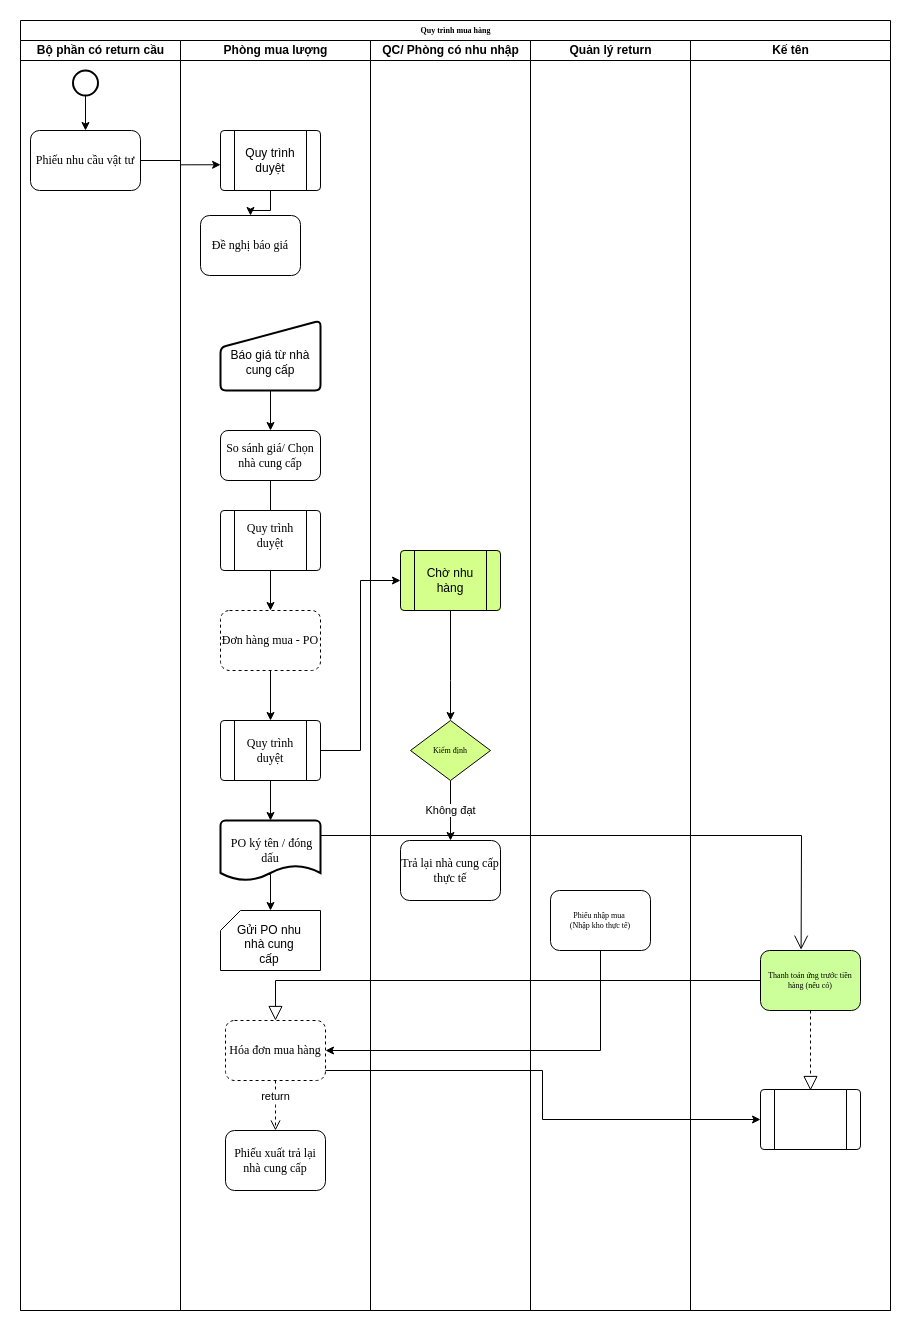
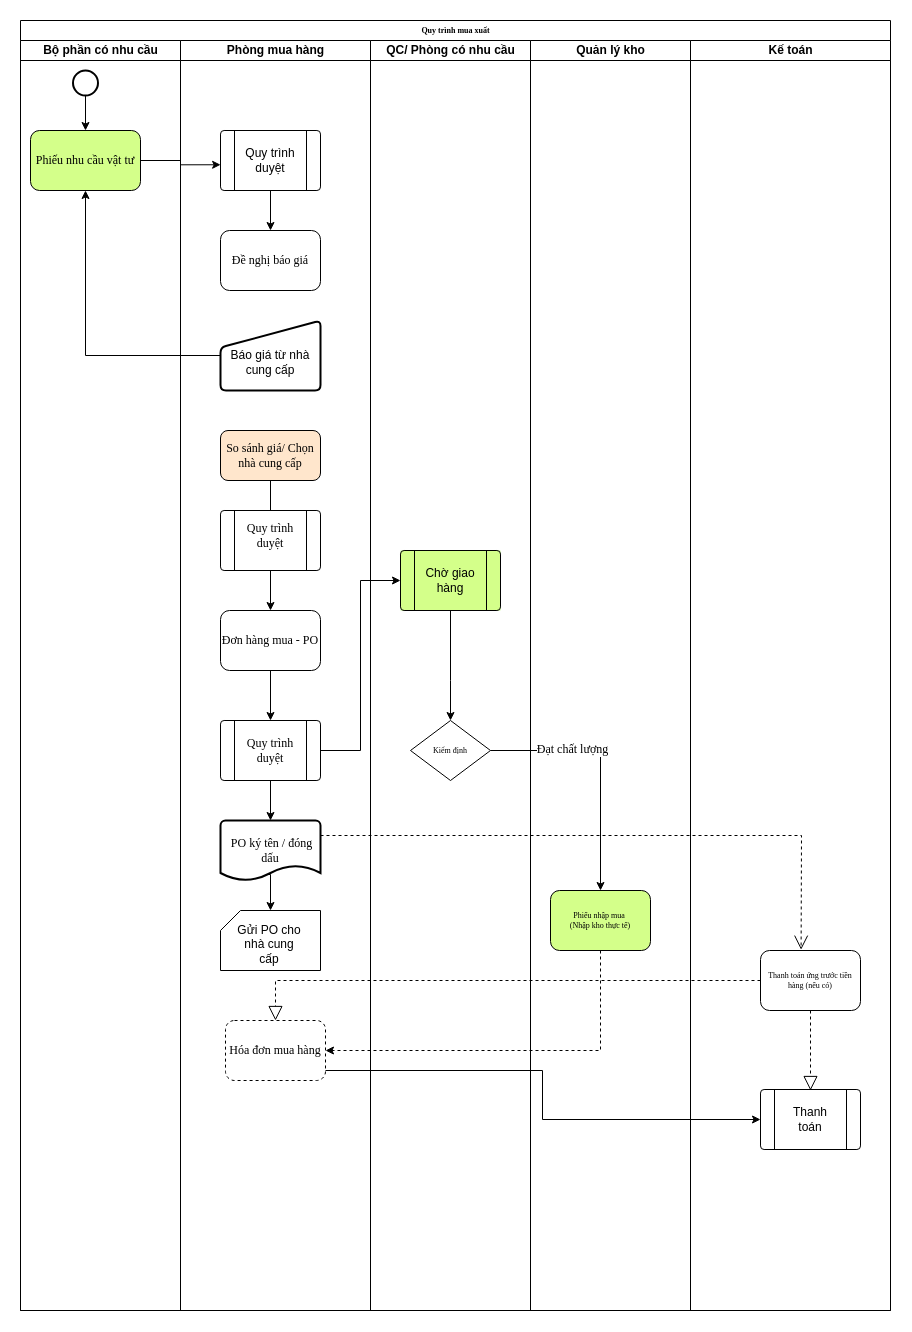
- <mxCell id="2" value="Quy trình mua hàng" style="swimlane;html=1;childLayout=stackLayout;startSize=20;rounded=0;shadow=0;labelBackgroundColor=none;strokeWidth=1;fontFamily=Verdana;fontSize=8;align=center;fillColor=#FFFFFF;" vertex="1" parent="1"><mxGeometry x="20" y="20" width="870" height="1290" as="geometry" /></mxCell>
+ <mxCell id="2" value="Quy trình mua xuất" style="swimlane;html=1;childLayout=stackLayout;startSize=20;rounded=0;shadow=0;labelBackgroundColor=none;strokeWidth=1;fontFamily=Verdana;fontSize=8;align=center;fillColor=#FFFFFF;" vertex="1" parent="1"><mxGeometry x="20" y="20" width="870" height="1290" as="geometry" /></mxCell>
- <mxCell id="3" value="Bộ phần có return cầu" style="swimlane;html=1;startSize=20;" vertex="1" parent="2"><mxGeometry y="20" width="160" height="1270" as="geometry" /></mxCell>
+ <mxCell id="3" value="Bộ phần có nhu cầu" style="swimlane;html=1;startSize=20;" vertex="1" parent="2"><mxGeometry y="20" width="160" height="1270" as="geometry" /></mxCell>
- <mxCell id="7" value="Phòng mua lượng" style="swimlane;html=1;startSize=20;fillColor=#FFFFFF;" vertex="1" parent="2"><mxGeometry x="160" y="20" width="190" height="1270" as="geometry" /></mxCell>
+ <mxCell id="7" value="Phòng mua hàng" style="swimlane;html=1;startSize=20;fillColor=#FFFFFF;" vertex="1" parent="2"><mxGeometry x="160" y="20" width="190" height="1270" as="geometry" /></mxCell>
- <mxCell id="34" value="QC/ Phòng có nhu nhập" style="swimlane;html=1;startSize=20;" vertex="1" parent="2"><mxGeometry x="350" y="20" width="160" height="1270" as="geometry" /></mxCell>
+ <mxCell id="34" value="QC/ Phòng có nhu cầu" style="swimlane;html=1;startSize=20;" vertex="1" parent="2"><mxGeometry x="350" y="20" width="160" height="1270" as="geometry" /></mxCell>
- <mxCell id="42" value="Quản lý return" style="swimlane;html=1;startSize=20;" vertex="1" parent="2"><mxGeometry x="510" y="20" width="160" height="1270" as="geometry" /></mxCell>
+ <mxCell id="42" value="Quản lý kho" style="swimlane;html=1;startSize=20;" vertex="1" parent="2"><mxGeometry x="510" y="20" width="160" height="1270" as="geometry" /></mxCell>
- <mxCell id="48" value="Kế tên" style="swimlane;html=1;startSize=20;" vertex="1" parent="2"><mxGeometry x="670" y="20" width="200" height="1270" as="geometry" /></mxCell>
+ <mxCell id="48" value="Kế toán" style="swimlane;html=1;startSize=20;" vertex="1" parent="2"><mxGeometry x="670" y="20" width="200" height="1270" as="geometry" /></mxCell>
- <mxCell id="4" value="&lt;font face=&quot;Times New Roman&quot; style=&quot;font-size: 12px;&quot;&gt;Phiếu nhu cầu vật tư&lt;/font&gt;" style="rounded=1;whiteSpace=wrap;html=1;shadow=0;labelBackgroundColor=none;strokeWidth=1;fontFamily=Verdana;fontSize=8;align=center;" vertex="1" parent="3"><mxGeometry x="10" y="90" width="110" height="60" as="geometry" /></mxCell>
+ <mxCell id="4" value="&lt;font face=&quot;Times New Roman&quot; style=&quot;font-size: 12px;&quot;&gt;Phiếu nhu cầu vật tư&lt;/font&gt;" style="rounded=1;whiteSpace=wrap;html=1;shadow=0;labelBackgroundColor=none;strokeWidth=1;fontFamily=Verdana;fontSize=8;align=center;fillColor=#d4ff8a;" vertex="1" parent="3"><mxGeometry x="10" y="90" width="110" height="60" as="geometry" /></mxCell>
- <mxCell id="12" value="&lt;font face=&quot;Times New Roman&quot; style=&quot;font-size: 12px;&quot;&gt;Đề nghị báo giá&lt;/font&gt;" style="rounded=1;whiteSpace=wrap;html=1;shadow=0;labelBackgroundColor=none;strokeWidth=1;fontFamily=Verdana;fontSize=8;align=center;" vertex="1" parent="7"><mxGeometry x="20" y="175" width="100" height="60" as="geometry" /></mxCell>
+ <mxCell id="12" value="&lt;font face=&quot;Times New Roman&quot; style=&quot;font-size: 12px;&quot;&gt;Đề nghị báo giá&lt;/font&gt;" style="rounded=1;whiteSpace=wrap;html=1;shadow=0;labelBackgroundColor=none;strokeWidth=1;fontFamily=Verdana;fontSize=8;align=center;" vertex="1" parent="7"><mxGeometry x="40" y="190" width="100" height="60" as="geometry" /></mxCell>
- <mxCell id="13" style="edgeStyle=orthogonalEdgeStyle;rounded=0;orthogonalLoop=1;jettySize=auto;html=1;" edge="1" parent="7" source="14" target="11"><mxGeometry relative="1" as="geometry" /></mxCell>
+ <mxCell id="13" style="edgeStyle=orthogonalEdgeStyle;rounded=0;orthogonalLoop=1;jettySize=auto;html=1;" edge="1" parent="7" source="14" target="4"><mxGeometry relative="1" as="geometry" /></mxCell>
- <mxCell id="11" value="&lt;font face=&quot;Times New Roman&quot; style=&quot;font-size: 12px;&quot;&gt;So sánh giá/ Chọn nhà cung cấp&lt;/font&gt;" style="rounded=1;whiteSpace=wrap;html=1;shadow=0;labelBackgroundColor=none;strokeWidth=1;fontFamily=Verdana;fontSize=8;align=center;" vertex="1" parent="7"><mxGeometry x="40" y="390" width="100" height="50" as="geometry" /></mxCell>
+ <mxCell id="11" value="&lt;font face=&quot;Times New Roman&quot; style=&quot;font-size: 12px;&quot;&gt;So sánh giá/ Chọn nhà cung cấp&lt;/font&gt;" style="rounded=1;whiteSpace=wrap;html=1;shadow=0;labelBackgroundColor=none;strokeWidth=1;fontFamily=Verdana;fontSize=8;align=center;fillColor=#ffe6cc;" vertex="1" parent="7"><mxGeometry x="40" y="390" width="100" height="50" as="geometry" /></mxCell>
- <mxCell id="40" value="Chờ nhu hàng" style="text;html=1;strokeColor=none;fillColor=none;align=center;verticalAlign=middle;whiteSpace=wrap;rounded=0;" vertex="1" parent="38"><mxGeometry x="20" y="15" width="60" height="30" as="geometry" /></mxCell>
+ <mxCell id="40" value="Chờ giao hàng" style="text;html=1;strokeColor=none;fillColor=none;align=center;verticalAlign=middle;whiteSpace=wrap;rounded=0;" vertex="1" parent="38"><mxGeometry x="20" y="15" width="60" height="30" as="geometry" /></mxCell>
- <mxCell id="9" value="&lt;font face=&quot;Times New Roman&quot; style=&quot;font-size: 12px;&quot;&gt;Đơn hàng mua - PO&lt;/font&gt;" style="rounded=1;whiteSpace=wrap;html=1;shadow=0;labelBackgroundColor=none;strokeWidth=1;fontFamily=Verdana;fontSize=8;align=center;dashed=1;" vertex="1" parent="7"><mxGeometry x="40" y="570" width="100" height="60" as="geometry" /></mxCell>
+ <mxCell id="9" value="&lt;font face=&quot;Times New Roman&quot; style=&quot;font-size: 12px;&quot;&gt;Đơn hàng mua - PO&lt;/font&gt;" style="rounded=1;whiteSpace=wrap;html=1;shadow=0;labelBackgroundColor=none;strokeWidth=1;fontFamily=Verdana;fontSize=8;align=center;" vertex="1" parent="7"><mxGeometry x="40" y="570" width="100" height="60" as="geometry" /></mxCell>
- <mxCell id="36" value="Kiểm định" style="rhombus;whiteSpace=wrap;html=1;rounded=0;shadow=0;labelBackgroundColor=none;strokeWidth=1;fontFamily=Verdana;fontSize=8;align=center;fillColor=#d4ff8a;" vertex="1" parent="34"><mxGeometry x="40" y="680" width="80" height="60" as="geometry" /></mxCell>
+ <mxCell id="36" value="Kiểm định" style="rhombus;whiteSpace=wrap;html=1;rounded=0;shadow=0;labelBackgroundColor=none;strokeWidth=1;fontFamily=Verdana;fontSize=8;align=center;" vertex="1" parent="34"><mxGeometry x="40" y="680" width="80" height="60" as="geometry" /></mxCell>
+ <mxCell id="44" style="edgeStyle=orthogonalEdgeStyle;rounded=0;orthogonalLoop=1;jettySize=auto;html=1;" edge="1" parent="2" source="36" target="43"><mxGeometry relative="1" as="geometry" /></mxCell>
+ <mxCell id="45" value="Đạt chất lượng" style="edgeLabel;html=1;align=center;verticalAlign=middle;resizable=0;points=[];fontSize=12;fontFamily=Times New Roman;" vertex="1" connectable="0" parent="44"><mxGeometry x="-0.35" y="2" relative="1" as="geometry"><mxPoint as="offset" /></mxGeometry></mxCell>
- <mxCell id="35" value="Không đạt" style="edgeStyle=orthogonalEdgeStyle;rounded=0;orthogonalLoop=1;jettySize=auto;html=1;entryX=0.5;entryY=0;entryDx=0;entryDy=0;" edge="1" parent="34" source="36" target="37"><mxGeometry relative="1" as="geometry" /></mxCell>
- <mxCell id="55" value="" style="endArrow=open;endSize=12;dashed=0;html=1;rounded=0;exitX=1;exitY=0.25;exitDx=0;exitDy=0;exitPerimeter=0;entryX=0.406;entryY=-0.013;entryDx=0;entryDy=0;entryPerimeter=0;" edge="1" parent="2" source="16" target="52"><mxGeometry width="160" relative="1" as="geometry"><mxPoint x="380" y="920" as="sourcePoint" /><mxPoint x="540" y="920" as="targetPoint" /><Array as="points"><mxPoint x="781" y="815" /></Array></mxGeometry></mxCell>
+ <mxCell id="55" value="" style="endArrow=open;endSize=12;dashed=1;html=1;rounded=0;exitX=1;exitY=0.25;exitDx=0;exitDy=0;exitPerimeter=0;entryX=0.406;entryY=-0.013;entryDx=0;entryDy=0;entryPerimeter=0;" edge="1" parent="2" source="16" target="52"><mxGeometry width="160" relative="1" as="geometry"><mxPoint x="380" y="920" as="sourcePoint" /><mxPoint x="540" y="920" as="targetPoint" /><Array as="points"><mxPoint x="781" y="815" /></Array></mxGeometry></mxCell>
- <mxCell id="37" value="&lt;font face=&quot;Times New Roman&quot; style=&quot;font-size: 12px;&quot;&gt;Trả lại nhà cung cấp thực tế&lt;/font&gt;" style="rounded=1;whiteSpace=wrap;html=1;shadow=0;labelBackgroundColor=none;strokeWidth=1;fontFamily=Verdana;fontSize=8;align=center;" vertex="1" parent="34"><mxGeometry x="30" y="800" width="100" height="60" as="geometry" /></mxCell>
- <mxCell id="43" value="Phiếu nhập mua&amp;nbsp;&lt;br&gt;(Nhập kho thực tế)" style="rounded=1;whiteSpace=wrap;html=1;shadow=0;labelBackgroundColor=none;strokeWidth=1;fontFamily=Verdana;fontSize=8;align=center;" vertex="1" parent="42"><mxGeometry x="20" y="850" width="100" height="60" as="geometry" /></mxCell>
+ <mxCell id="43" value="Phiếu nhập mua&amp;nbsp;&lt;br&gt;(Nhập kho thực tế)" style="rounded=1;whiteSpace=wrap;html=1;shadow=0;labelBackgroundColor=none;strokeWidth=1;fontFamily=Verdana;fontSize=8;align=center;fillColor=#d4ff8a;" vertex="1" parent="42"><mxGeometry x="20" y="850" width="100" height="60" as="geometry" /></mxCell>
- <mxCell id="22" value="Gửi PO nhu nhà cung cấp" style="text;html=1;strokeColor=none;fillColor=none;align=center;verticalAlign=middle;whiteSpace=wrap;rounded=0;" vertex="1" parent="20"><mxGeometry x="14" y="20" width="70" height="27" as="geometry" /></mxCell>
+ <mxCell id="22" value="Gửi PO cho nhà cung cấp" style="text;html=1;strokeColor=none;fillColor=none;align=center;verticalAlign=middle;whiteSpace=wrap;rounded=0;" vertex="1" parent="20"><mxGeometry x="14" y="20" width="70" height="27" as="geometry" /></mxCell>
- <mxCell id="56" value="" style="endArrow=block;dashed=0;endFill=0;endSize=12;html=1;rounded=0;exitX=0;exitY=0.5;exitDx=0;exitDy=0;entryX=0.5;entryY=0;entryDx=0;entryDy=0;" edge="1" parent="2" source="52" target="31"><mxGeometry width="160" relative="1" as="geometry"><mxPoint x="364" y="1000" as="sourcePoint" /><mxPoint x="524" y="1000" as="targetPoint" /><Array as="points"><mxPoint x="255" y="960" /></Array></mxGeometry></mxCell>
+ <mxCell id="56" value="" style="endArrow=block;dashed=1;endFill=0;endSize=12;html=1;rounded=0;exitX=0;exitY=0.5;exitDx=0;exitDy=0;entryX=0.5;entryY=0;entryDx=0;entryDy=0;" edge="1" parent="2" source="52" target="31"><mxGeometry width="160" relative="1" as="geometry"><mxPoint x="364" y="1000" as="sourcePoint" /><mxPoint x="524" y="1000" as="targetPoint" /><Array as="points"><mxPoint x="255" y="960" /></Array></mxGeometry></mxCell>
- <mxCell id="52" value="Thanh toán ứng trước tiền hàng (nếu có)" style="rounded=1;whiteSpace=wrap;html=1;shadow=0;labelBackgroundColor=none;strokeWidth=1;fontFamily=Verdana;fontSize=8;align=center;fillColor=#ccff99;" vertex="1" parent="48"><mxGeometry x="70" y="910" width="100" height="60" as="geometry" /></mxCell>
+ <mxCell id="52" value="Thanh toán ứng trước tiền hàng (nếu có)" style="rounded=1;whiteSpace=wrap;html=1;shadow=0;labelBackgroundColor=none;strokeWidth=1;fontFamily=Verdana;fontSize=8;align=center;" vertex="1" parent="48"><mxGeometry x="70" y="910" width="100" height="60" as="geometry" /></mxCell>
- <mxCell id="54" style="edgeStyle=orthogonalEdgeStyle;rounded=0;orthogonalLoop=1;jettySize=auto;html=1;entryX=1;entryY=0.5;entryDx=0;entryDy=0;" edge="1" parent="2" source="43" target="31"><mxGeometry relative="1" as="geometry"><Array as="points"><mxPoint x="580" y="1030" /></Array></mxGeometry></mxCell>
+ <mxCell id="54" style="edgeStyle=orthogonalEdgeStyle;rounded=0;orthogonalLoop=1;jettySize=auto;html=1;entryX=1;entryY=0.5;entryDx=0;entryDy=0;dashed=1;" edge="1" parent="2" source="43" target="31"><mxGeometry relative="1" as="geometry"><Array as="points"><mxPoint x="580" y="1030" /></Array></mxGeometry></mxCell>
- <mxCell id="33" value="return" style="html=1;verticalAlign=bottom;endArrow=open;dashed=1;endSize=8;edgeStyle=elbowEdgeStyle;elbow=vertical;curved=0;rounded=0;exitX=0.5;exitY=1;exitDx=0;exitDy=0;entryX=0.5;entryY=0;entryDx=0;entryDy=0;" edge="1" parent="7" source="31" target="32"><mxGeometry relative="1" as="geometry"><mxPoint x="340" y="900" as="sourcePoint" /><mxPoint x="260" y="900" as="targetPoint" /></mxGeometry></mxCell>
+ <mxCell id="51" value="Thanh toán" style="text;html=1;strokeColor=none;fillColor=none;align=center;verticalAlign=middle;whiteSpace=wrap;rounded=0;" vertex="1" parent="49"><mxGeometry x="20" y="15" width="60" height="30" as="geometry" /></mxCell>
- <mxCell id="32" value="&lt;font style=&quot;font-size: 12px;&quot; face=&quot;Times New Roman&quot;&gt;Phiếu xuất trả lại nhà cung cấp&lt;/font&gt;" style="rounded=1;whiteSpace=wrap;html=1;shadow=0;labelBackgroundColor=none;strokeWidth=1;fontFamily=Verdana;fontSize=8;align=center;fillColor=#FFFFFF;" vertex="1" parent="7"><mxGeometry x="45" y="1090" width="100" height="60" as="geometry" /></mxCell>
